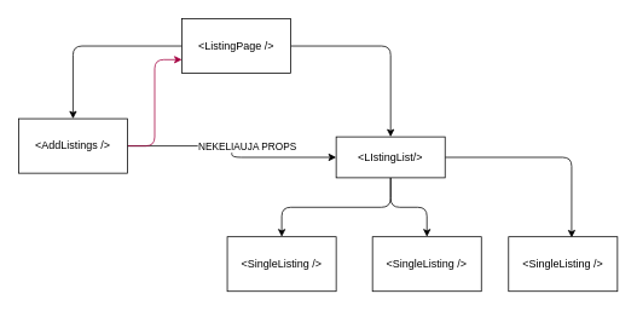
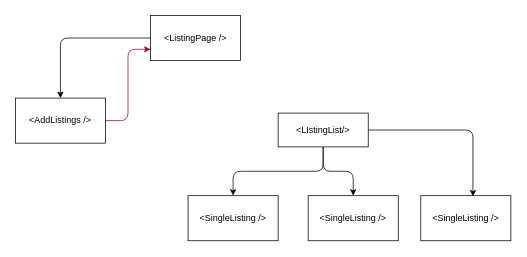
- <mxCell id="3" style="edgeStyle=orthogonalEdgeStyle;html=1;entryX=0.5;entryY=0;entryDx=0;entryDy=0;" edge="1" parent="1" source="4" target="12"><mxGeometry relative="1" as="geometry" /></mxCell>
- <mxCell id="5" style="edgeStyle=orthogonalEdgeStyle;html=1;" edge="1" parent="1" source="8" target="12"><mxGeometry relative="1" as="geometry" /></mxCell>
- <mxCell id="6" value="NEKELIAUJA PROPS" style="edgeLabel;html=1;align=center;verticalAlign=middle;resizable=0;points=[];" vertex="1" connectable="0" parent="5"><mxGeometry x="-0.175" relative="1" as="geometry"><mxPoint x="31" as="offset" /></mxGeometry></mxCell>
